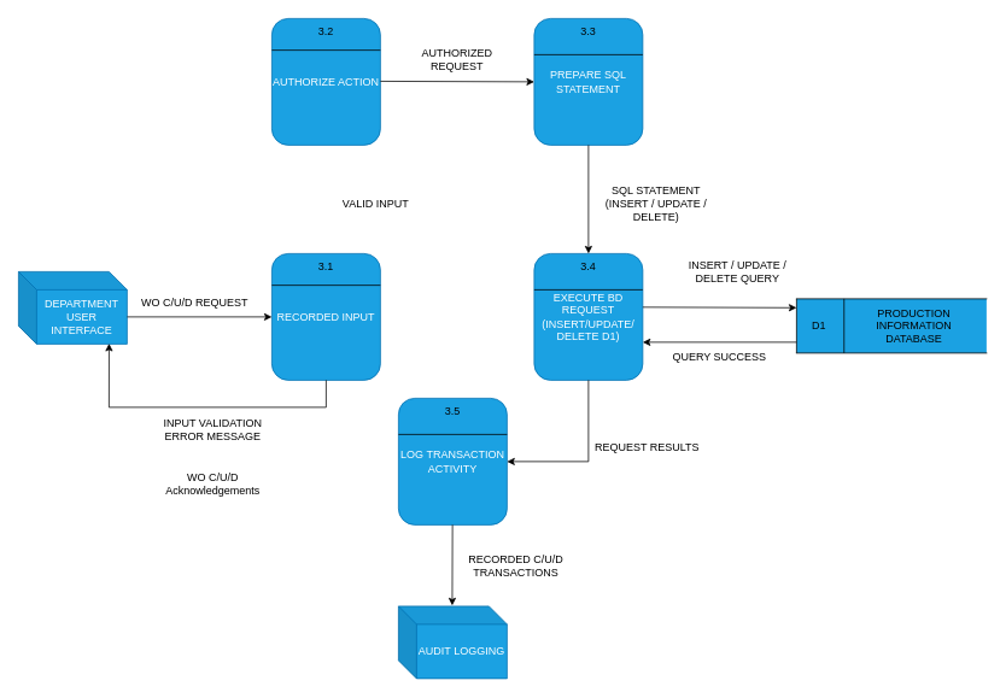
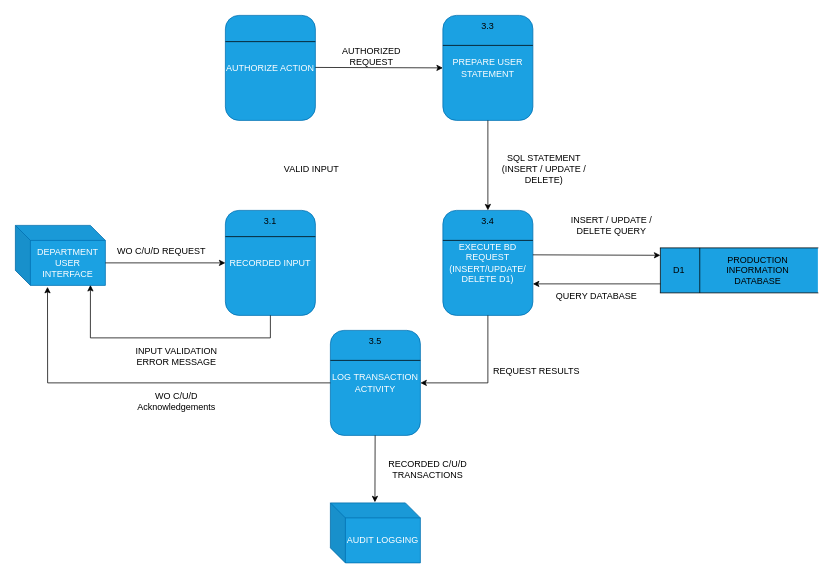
- <mxCell id="11" value="3.2" style="text;html=1;align=center;verticalAlign=middle;whiteSpace=wrap;rounded=0;" parent="1" vertex="1"><mxGeometry x="330" width="60" height="30" as="geometry" y="20" /></mxCell>
- <mxCell id="31" value="AUTHORIZED REQUEST" style="text;html=1;align=center;verticalAlign=middle;whiteSpace=wrap;rounded=0;" vertex="1" parent="1"><mxGeometry x="440" y="50" width="130" height="30" as="geometry" /></mxCell>
+ <mxCell id="31" value="AUTHORIZED REQUEST" style="text;html=1;align=center;verticalAlign=middle;whiteSpace=wrap;rounded=0;" vertex="1" parent="1"><mxGeometry x="430" y="60" width="130" height="30" as="geometry" /></mxCell>
- <mxCell id="4" value="PREPARE SQL STATEMENT" style="rounded=1;whiteSpace=wrap;html=1;fillColor=#1ba1e2;fontColor=#ffffff;strokeColor=#006EAF;" parent="1" vertex="1"><mxGeometry x="590" width="120" height="140" as="geometry" y="20" /></mxCell>
+ <mxCell id="4" value="PREPARE USER STATEMENT" style="rounded=1;whiteSpace=wrap;html=1;fillColor=#1ba1e2;fontColor=#ffffff;strokeColor=#006EAF;" parent="1" vertex="1"><mxGeometry x="590" width="120" height="140" as="geometry" y="20" /></mxCell>
- <mxCell id="37" value="QUERY SUCCESS" style="text;html=1;align=center;verticalAlign=middle;whiteSpace=wrap;rounded=0;" vertex="1" parent="1"><mxGeometry x="730" y="380" width="130" height="30" as="geometry" /></mxCell>
+ <mxCell id="37" value="QUERY DATABASE" style="text;html=1;align=center;verticalAlign=middle;whiteSpace=wrap;rounded=0;" vertex="1" parent="1"><mxGeometry x="730" y="380" width="130" height="30" as="geometry" /></mxCell>
+ <mxCell id="41" value="" style="endArrow=classic;html=1;rounded=0;entryX=0.357;entryY=1.025;entryDx=0;entryDy=0;entryPerimeter=0;exitX=0;exitY=0.5;exitDx=0;exitDy=0;" edge="1" parent="1" source="23" target="2"><mxGeometry width="50" height="50" relative="1" as="geometry"><mxPoint x="440" y="560" as="sourcePoint" /><mxPoint x="175" y="510" as="targetPoint" /><Array as="points"><mxPoint x="63" y="510" /></Array></mxGeometry></mxCell>
